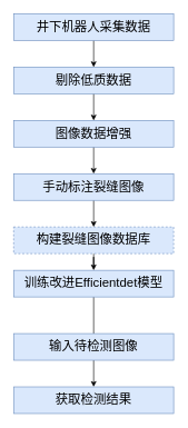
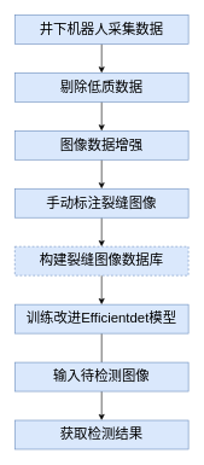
- <mxCell id="13" value="&lt;span style=&quot;font-size: 19px;&quot;&gt;训练改进Efficientdet模型&lt;/span&gt;" style="rounded=0;whiteSpace=wrap;html=1;fillColor=#dae8fc;strokeColor=#6c8ebf;" vertex="1" parent="1"><mxGeometry x="20" y="405" width="240" height="40" as="geometry" /></mxCell>
+ <mxCell id="13" value="&lt;span style=&quot;font-size: 19px;&quot;&gt;训练改进Efficientdet模型&lt;/span&gt;" style="rounded=0;whiteSpace=wrap;html=1;fillColor=#dae8fc;strokeColor=#6c8ebf;" vertex="1" parent="1"><mxGeometry x="20" y="420" width="240" height="40" as="geometry" /></mxCell>
